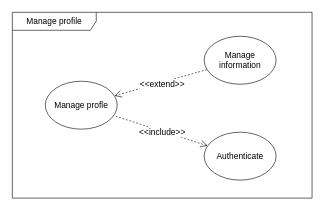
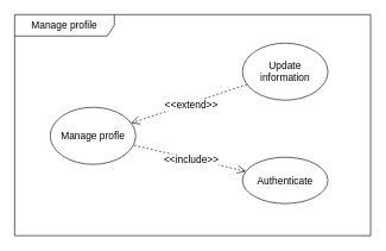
- <mxCell id="5" value="Manage information" style="ellipse;whiteSpace=wrap;html=1;fontSize=14;" parent="1" vertex="1"><mxGeometry x="340" y="60" width="120" height="80" as="geometry" /></mxCell>
+ <mxCell id="5" value="Update information" style="ellipse;whiteSpace=wrap;html=1;fontSize=14;" parent="1" vertex="1"><mxGeometry x="340" y="60" width="120" height="80" as="geometry" /></mxCell>
- <mxCell id="3" value="Manage profle" style="ellipse;whiteSpace=wrap;html=1;fontSize=14;" parent="1" vertex="1"><mxGeometry x="75" y="135" width="120" height="80" as="geometry" /></mxCell>
+ <mxCell id="3" value="Manage profle" style="ellipse;whiteSpace=wrap;html=1;fontSize=14;" parent="1" vertex="1"><mxGeometry x="70" y="150" width="120" height="80" as="geometry" /></mxCell>
- <mxCell id="7" value="Authenticate" style="ellipse;whiteSpace=wrap;html=1;fontSize=14;" parent="1" vertex="1"><mxGeometry x="340" y="220" width="120" height="80" as="geometry" /></mxCell>
+ <mxCell id="7" value="Authenticate" style="ellipse;whiteSpace=wrap;html=1;fontSize=14;" parent="1" vertex="1"><mxGeometry x="340" y="220" width="120" height="65" as="geometry" /></mxCell>
